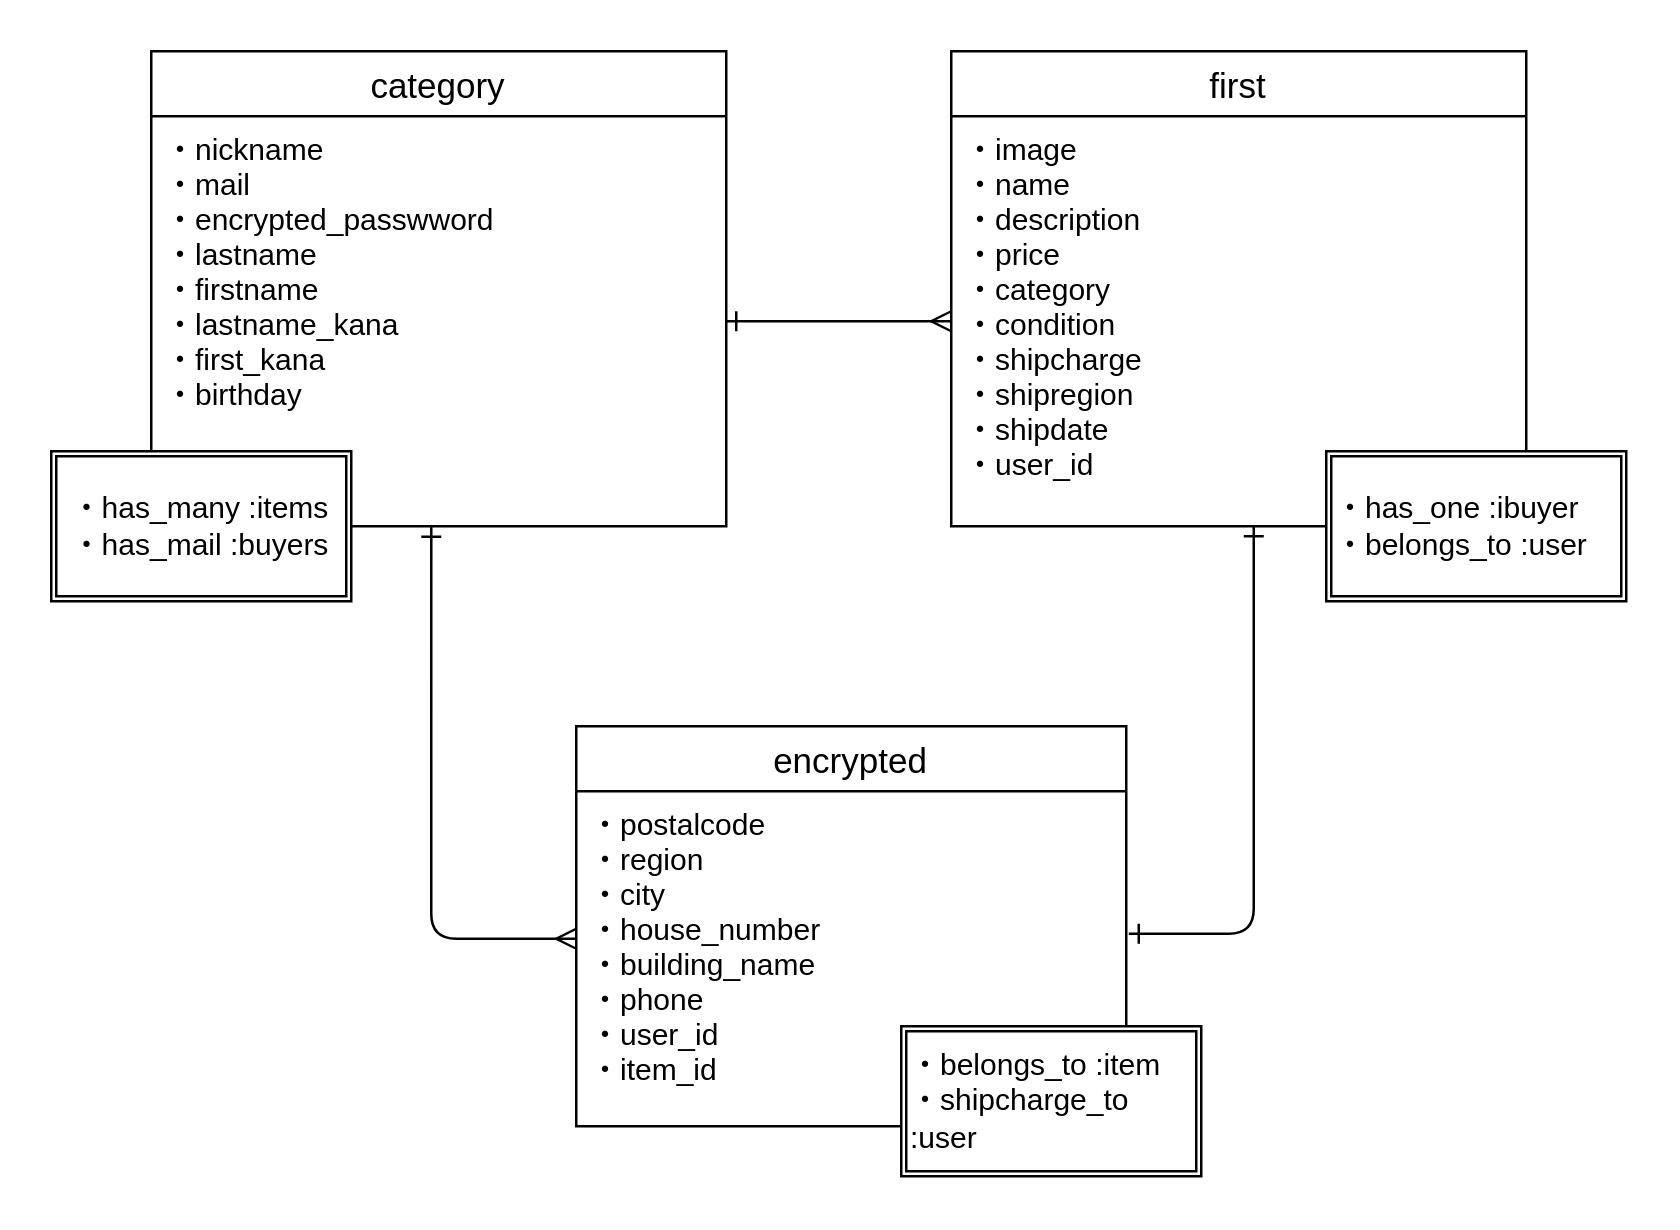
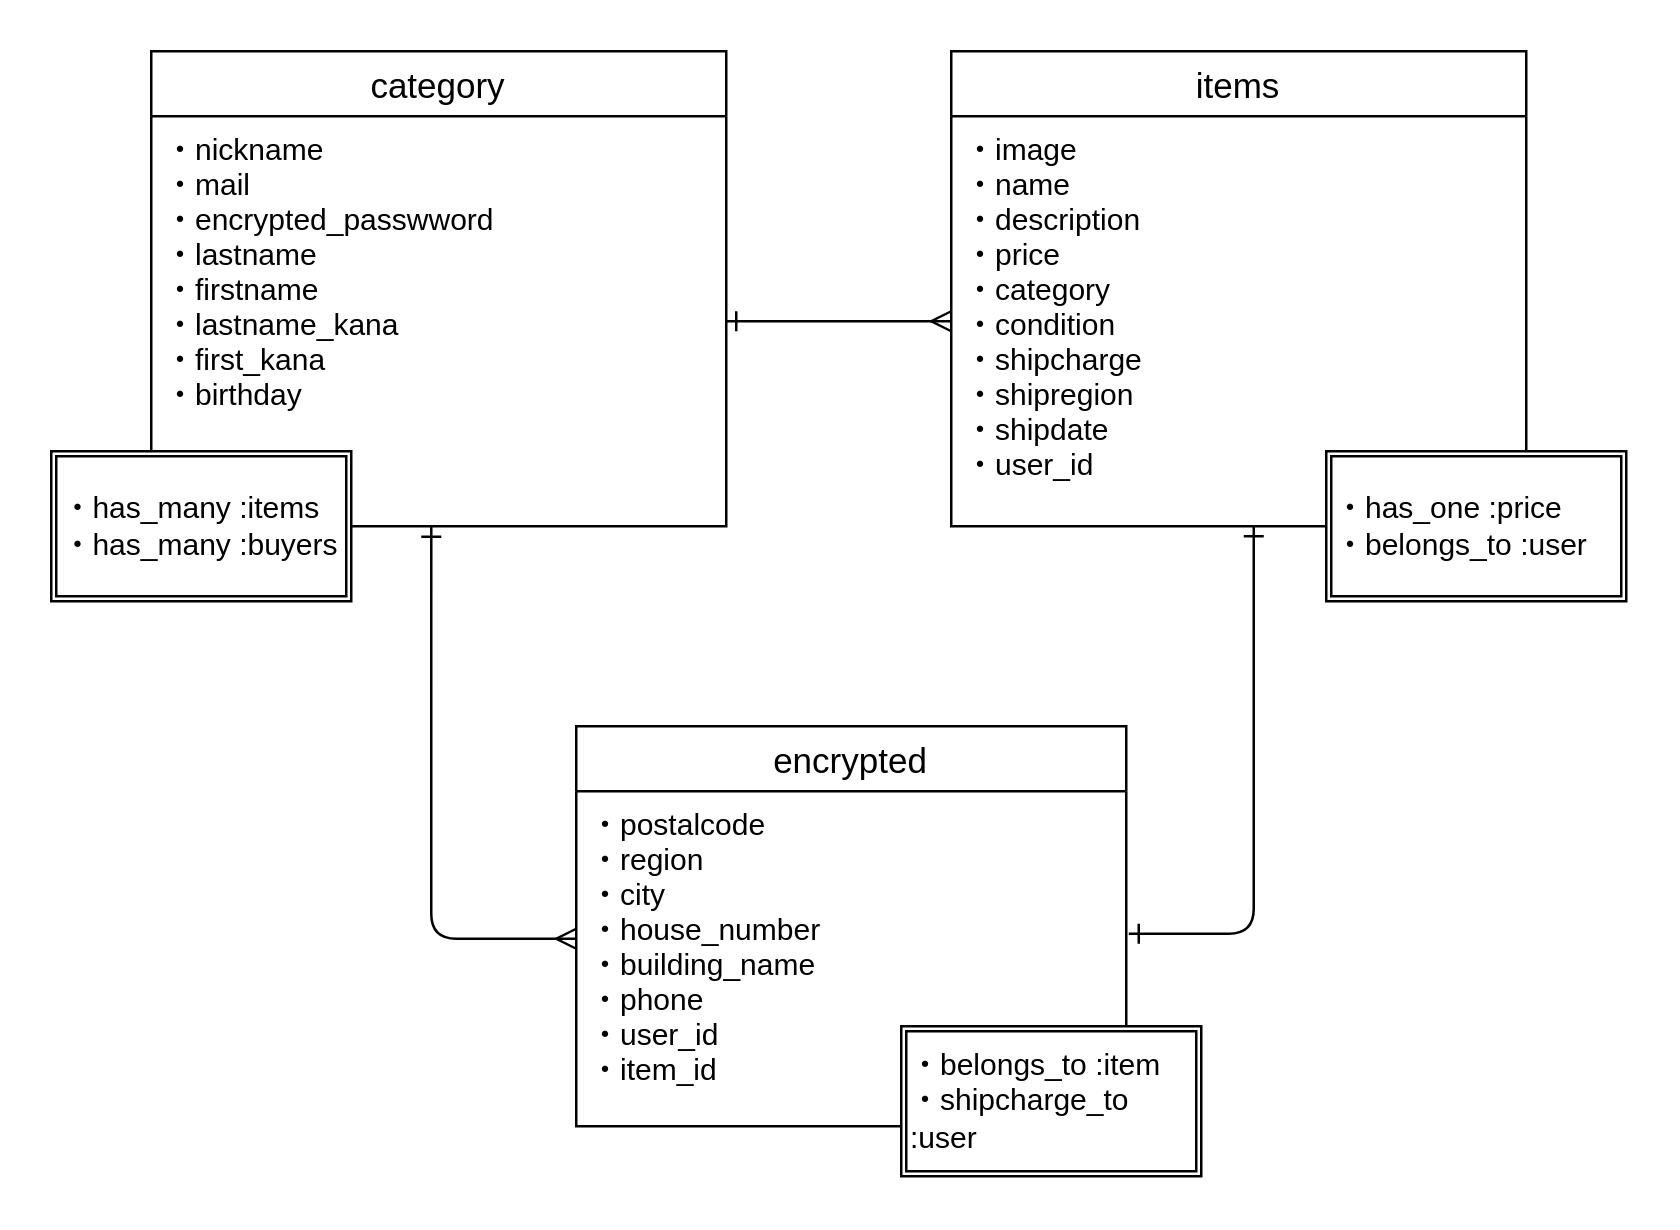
- <mxCell id="4" value="first" style="swimlane;fontStyle=0;childLayout=stackLayout;horizontal=1;startSize=26;horizontalStack=0;resizeParent=1;resizeParentMax=0;resizeLast=0;collapsible=1;marginBottom=0;align=center;fontSize=14;" vertex="1" parent="1"><mxGeometry x="380" y="20" width="230" height="190" as="geometry" /></mxCell>
+ <mxCell id="4" value="items" style="swimlane;fontStyle=0;childLayout=stackLayout;horizontal=1;startSize=26;horizontalStack=0;resizeParent=1;resizeParentMax=0;resizeLast=0;collapsible=1;marginBottom=0;align=center;fontSize=14;" vertex="1" parent="1"><mxGeometry x="380" y="20" width="230" height="190" as="geometry" /></mxCell>
- <mxCell id="11" value="&lt;div style=&quot;text-align: left&quot;&gt;&lt;span&gt;・has_many :items&lt;/span&gt;&lt;/div&gt;&lt;div style=&quot;text-align: left&quot;&gt;&lt;span&gt;・has_mail :buyers&lt;/span&gt;&lt;/div&gt;" style="shape=ext;double=1;rounded=0;whiteSpace=wrap;html=1;" vertex="1" parent="1"><mxGeometry x="20" y="180" width="120" height="60" as="geometry" /></mxCell>
+ <mxCell id="11" value="&lt;div style=&quot;text-align: left&quot;&gt;&lt;span&gt;・has_many :items&lt;/span&gt;&lt;/div&gt;&lt;div style=&quot;text-align: left&quot;&gt;&lt;span&gt;・has_many :buyers&lt;/span&gt;&lt;/div&gt;" style="shape=ext;double=1;rounded=0;whiteSpace=wrap;html=1;" vertex="1" parent="1"><mxGeometry x="20" y="180" width="120" height="60" as="geometry" /></mxCell>
- <mxCell id="13" value="&lt;div&gt;&lt;span&gt;・has_one :ibuyer&lt;/span&gt;&lt;/div&gt;&lt;div&gt;&lt;span&gt;・belongs_to :user&lt;/span&gt;&lt;/div&gt;" style="shape=ext;double=1;rounded=0;whiteSpace=wrap;html=1;align=left;" vertex="1" parent="1"><mxGeometry x="530" y="180" width="120" height="60" as="geometry" /></mxCell>
+ <mxCell id="13" value="&lt;div&gt;&lt;span&gt;・has_one :price&lt;/span&gt;&lt;/div&gt;&lt;div&gt;&lt;span&gt;・belongs_to :user&lt;/span&gt;&lt;/div&gt;" style="shape=ext;double=1;rounded=0;whiteSpace=wrap;html=1;align=left;" vertex="1" parent="1"><mxGeometry x="530" y="180" width="120" height="60" as="geometry" /></mxCell>
